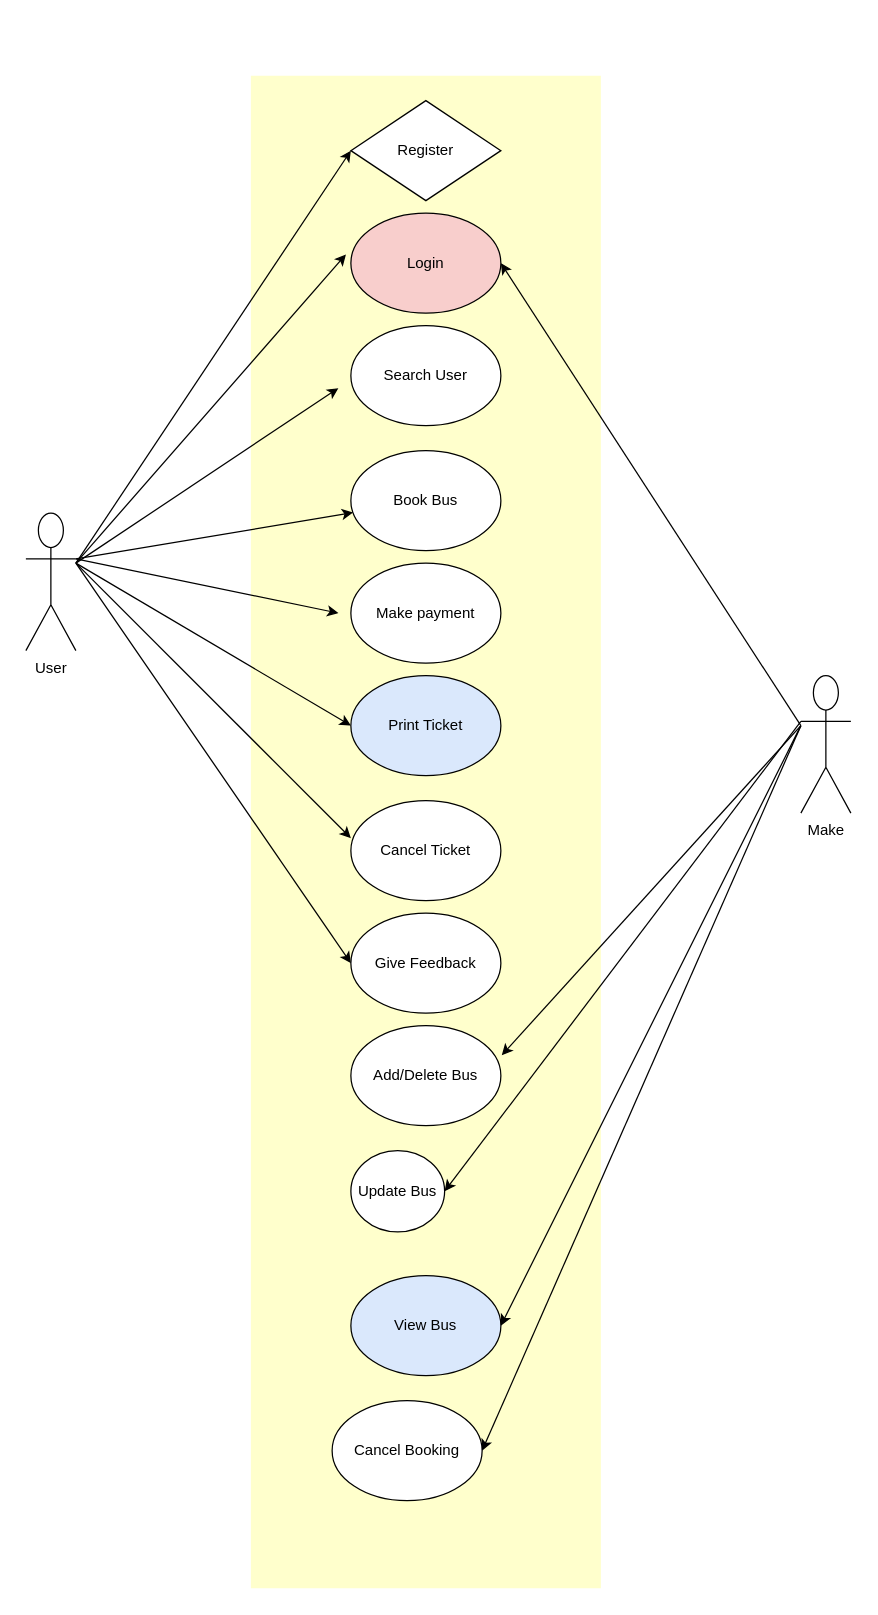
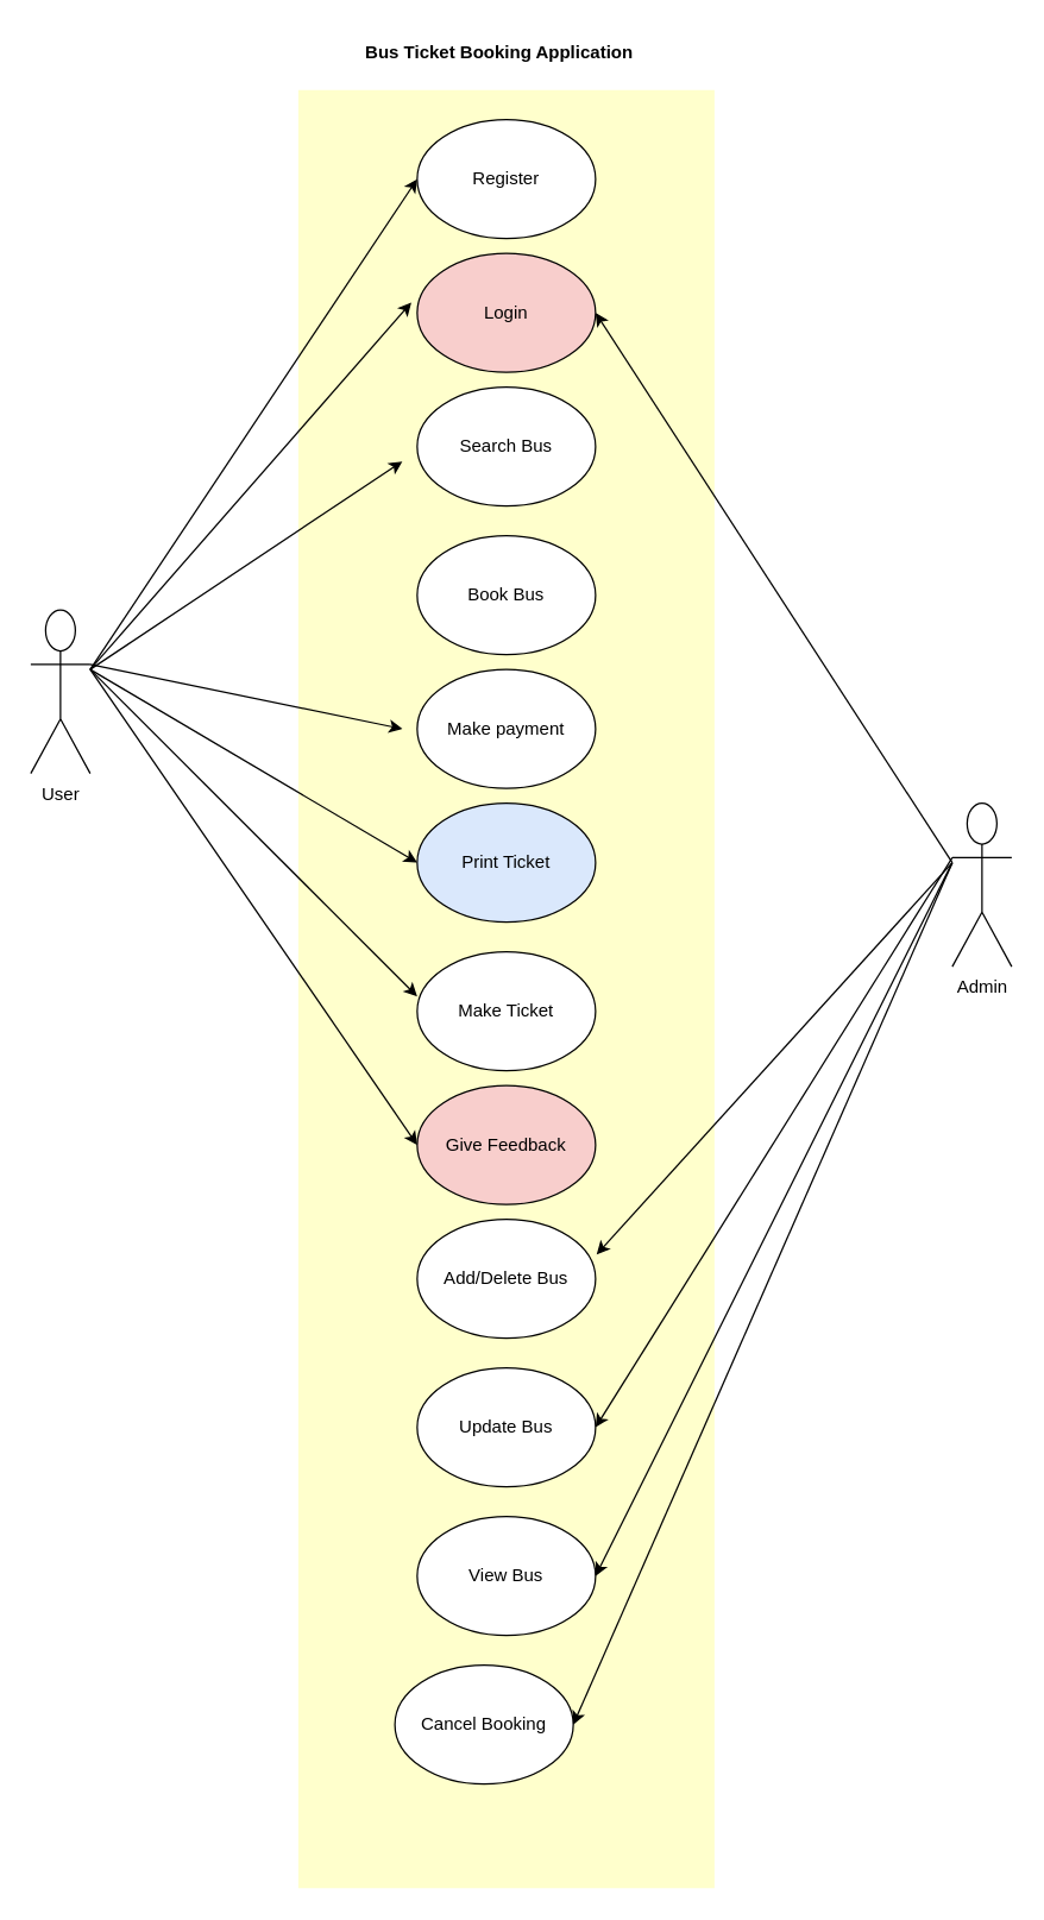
+ <mxCell id="28" value="Bus Ticket Booking Application" style="text;html=1;align=center;verticalAlign=middle;resizable=0;points=[];autosize=1;strokeColor=none;fillColor=none;fontStyle=1" vertex="1" parent="1"><mxGeometry x="235" width="200" height="30" as="geometry" y="20" /></mxCell>
- <mxCell id="6" value="Register" style="rhombus;whiteSpace=wrap;html=1;" vertex="1" parent="5"><mxGeometry x="80" y="20" width="120" height="80" as="geometry" /></mxCell>
+ <mxCell id="6" value="Register" style="ellipse;whiteSpace=wrap;html=1;" vertex="1" parent="5"><mxGeometry x="80" y="20" width="120" height="80" as="geometry" /></mxCell>
- <mxCell id="8" value="Search User" style="ellipse;whiteSpace=wrap;html=1;" vertex="1" parent="5"><mxGeometry x="80" y="200" width="120" height="80" as="geometry" /></mxCell>
+ <mxCell id="8" value="Search Bus" style="ellipse;whiteSpace=wrap;html=1;" vertex="1" parent="5"><mxGeometry x="80" y="200" width="120" height="80" as="geometry" /></mxCell>
- <mxCell id="19" value="" style="endArrow=classic;html=1;rounded=0;exitX=1;exitY=0.333;exitDx=0;exitDy=0;exitPerimeter=0;" edge="1" parent="1" source="2" target="9"><mxGeometry width="50" height="50" relative="1" as="geometry"><mxPoint x="50" y="240" as="sourcePoint" /><mxPoint x="120" y="280" as="targetPoint" /></mxGeometry></mxCell>
- <mxCell id="3" value="Make" style="shape=umlActor;verticalLabelPosition=bottom;verticalAlign=top;html=1;outlineConnect=0;" vertex="1" parent="1"><mxGeometry x="640" y="540" width="40" height="110" as="geometry" /></mxCell>
+ <mxCell id="3" value="Admin" style="shape=umlActor;verticalLabelPosition=bottom;verticalAlign=top;html=1;outlineConnect=0;" vertex="1" parent="1"><mxGeometry x="640" y="540" width="40" height="110" as="geometry" /></mxCell>
- <mxCell id="12" value="Cancel Ticket" style="ellipse;whiteSpace=wrap;html=1;" vertex="1" parent="5"><mxGeometry x="80" y="580" width="120" height="80" as="geometry" /></mxCell>
+ <mxCell id="12" value="Make Ticket" style="ellipse;whiteSpace=wrap;html=1;" vertex="1" parent="5"><mxGeometry x="80" y="580" width="120" height="80" as="geometry" /></mxCell>
- <mxCell id="13" value="Give Feedback" style="ellipse;whiteSpace=wrap;html=1;" vertex="1" parent="5"><mxGeometry x="80" y="670" width="120" height="80" as="geometry" /></mxCell>
+ <mxCell id="13" value="Give Feedback" style="ellipse;whiteSpace=wrap;html=1;fillColor=#f8cecc;" vertex="1" parent="5"><mxGeometry x="80" y="670" width="120" height="80" as="geometry" /></mxCell>
- <mxCell id="15" value="Update Bus" style="ellipse;whiteSpace=wrap;html=1;" vertex="1" parent="5"><mxGeometry x="80" y="860" width="75" height="65" as="geometry" /></mxCell>
+ <mxCell id="15" value="Update Bus" style="ellipse;whiteSpace=wrap;html=1;" vertex="1" parent="5"><mxGeometry x="80" y="860" width="120" height="80" as="geometry" /></mxCell>
- <mxCell id="16" value="View Bus" style="ellipse;whiteSpace=wrap;html=1;fillColor=#dae8fc;" vertex="1" parent="5"><mxGeometry x="80" y="960" width="120" height="80" as="geometry" /></mxCell>
+ <mxCell id="16" value="View Bus" style="ellipse;whiteSpace=wrap;html=1;" vertex="1" parent="5"><mxGeometry x="80" y="960" width="120" height="80" as="geometry" /></mxCell>
